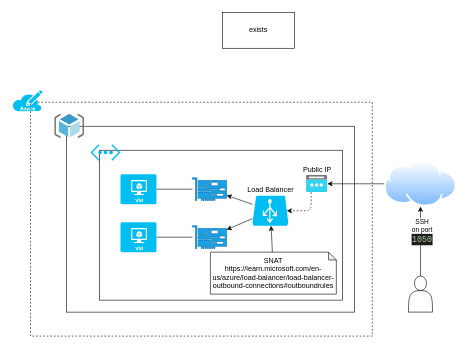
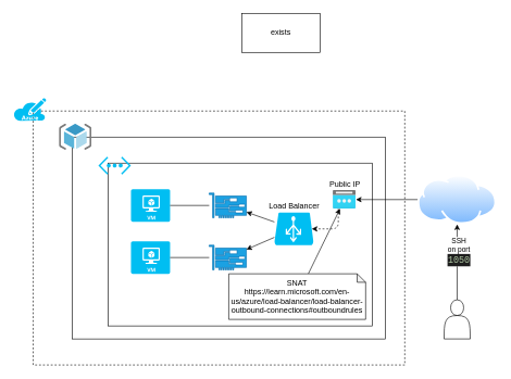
- <mxCell id="22" style="edgeStyle=none;html=1;" edge="1" parent="1" source="23" target="17"><mxGeometry relative="1" as="geometry" /></mxCell>
+ <mxCell id="22" style="edgeStyle=none;html=1;" edge="1" parent="1" source="23" target="21"><mxGeometry relative="1" as="geometry" /></mxCell>
